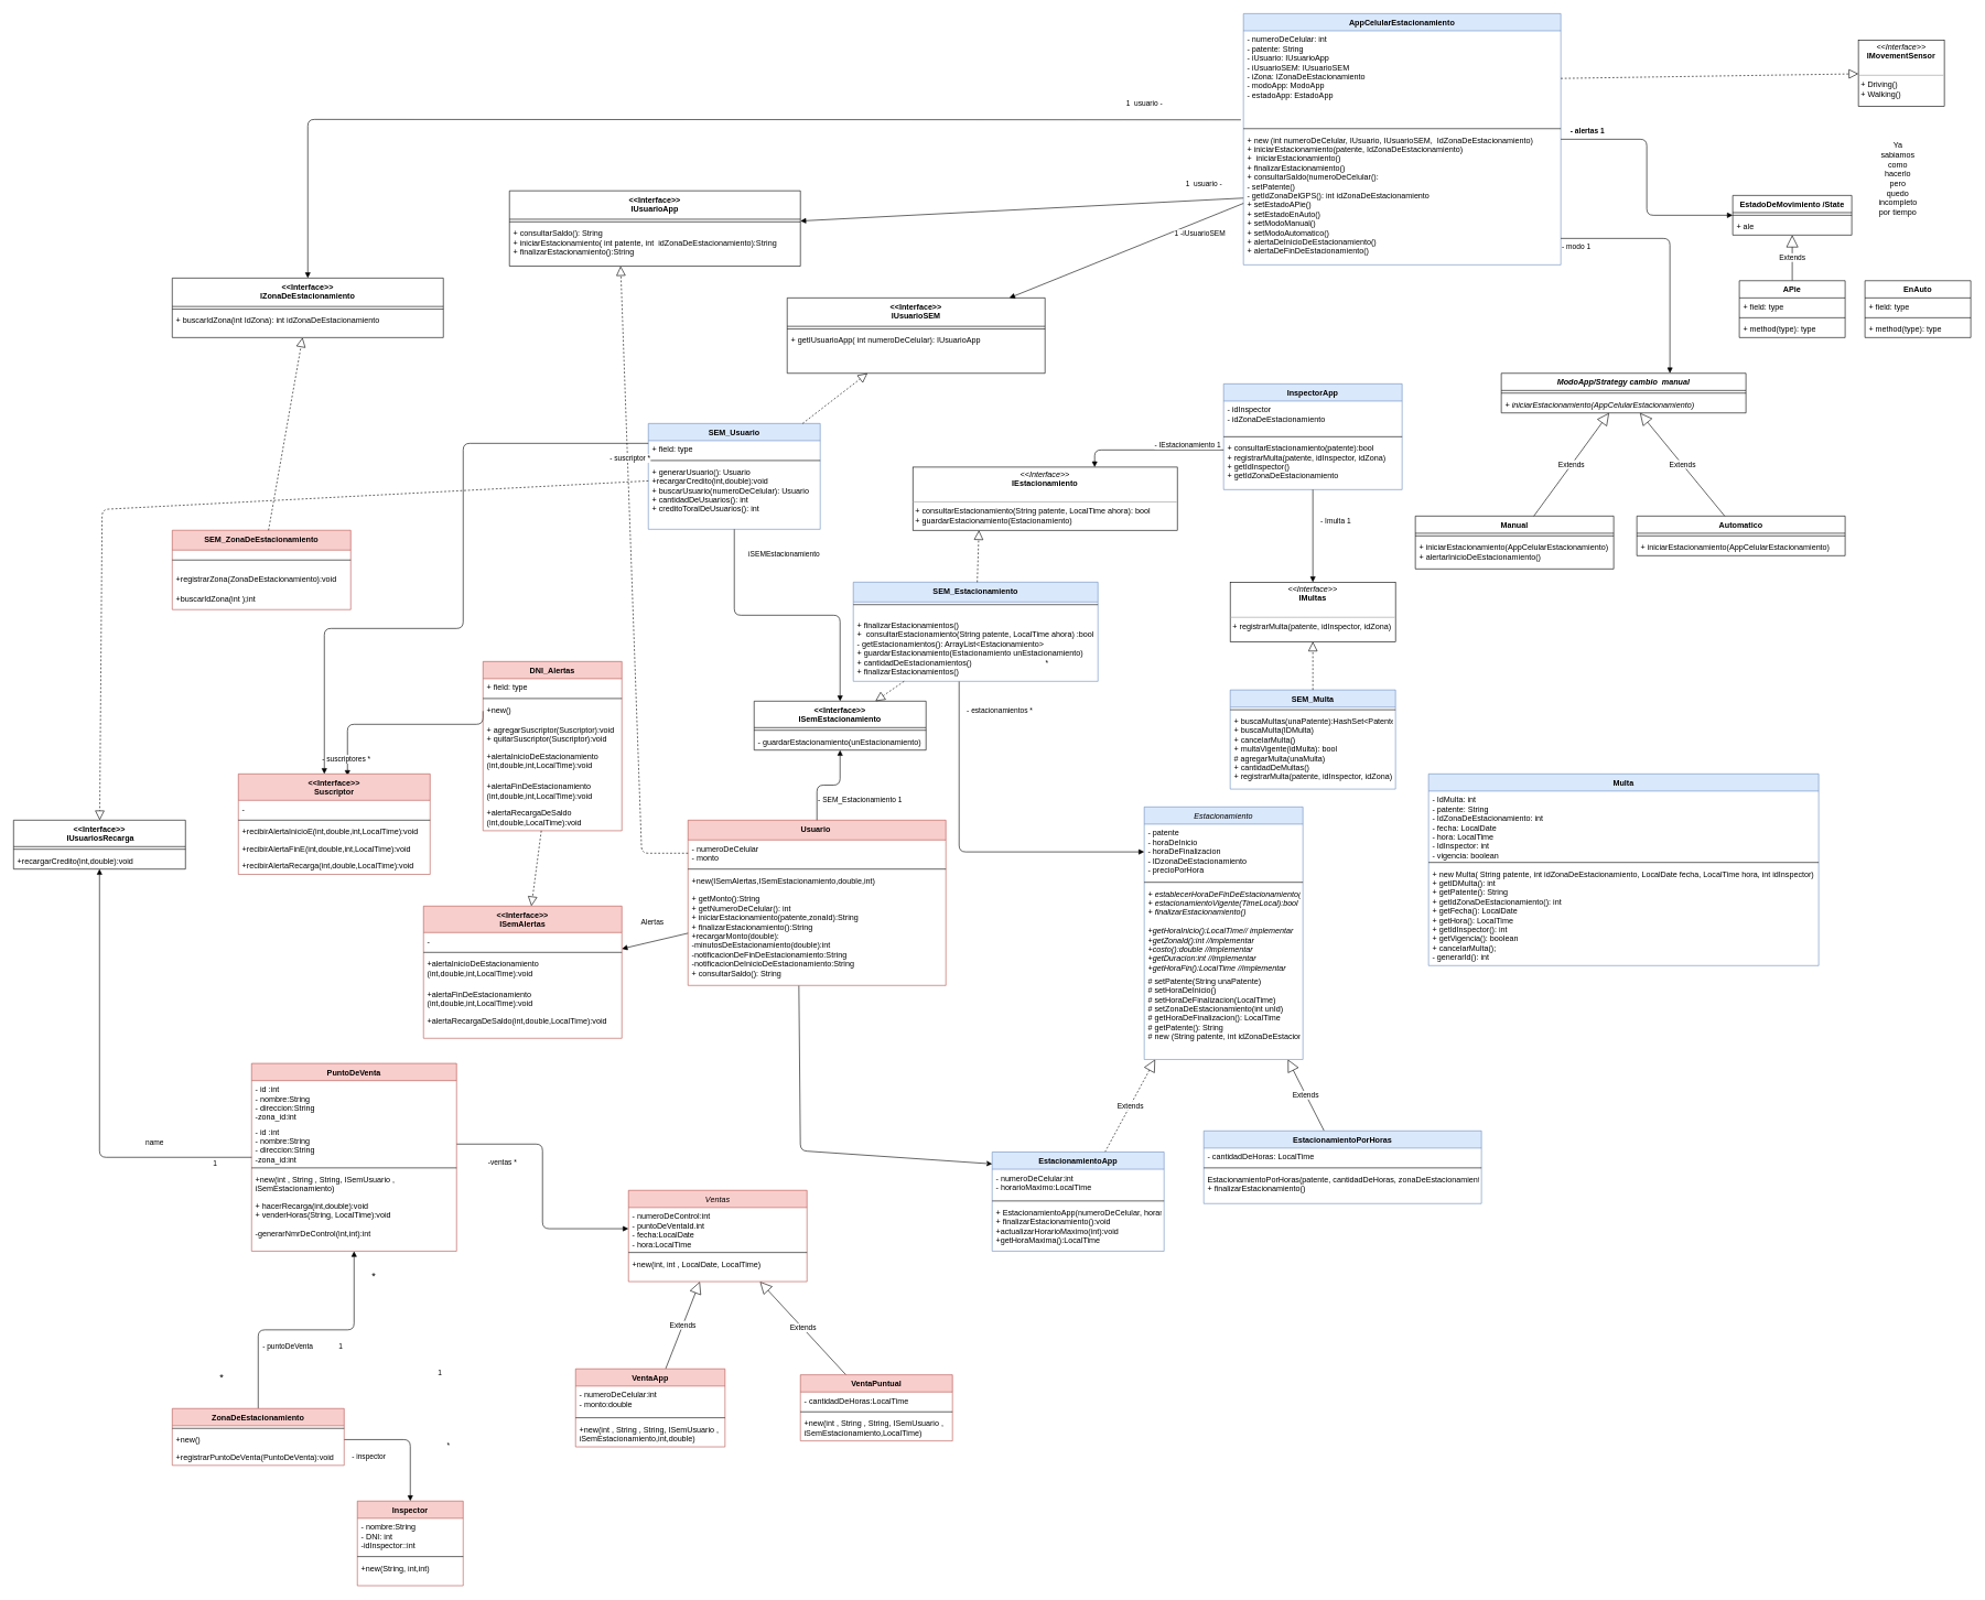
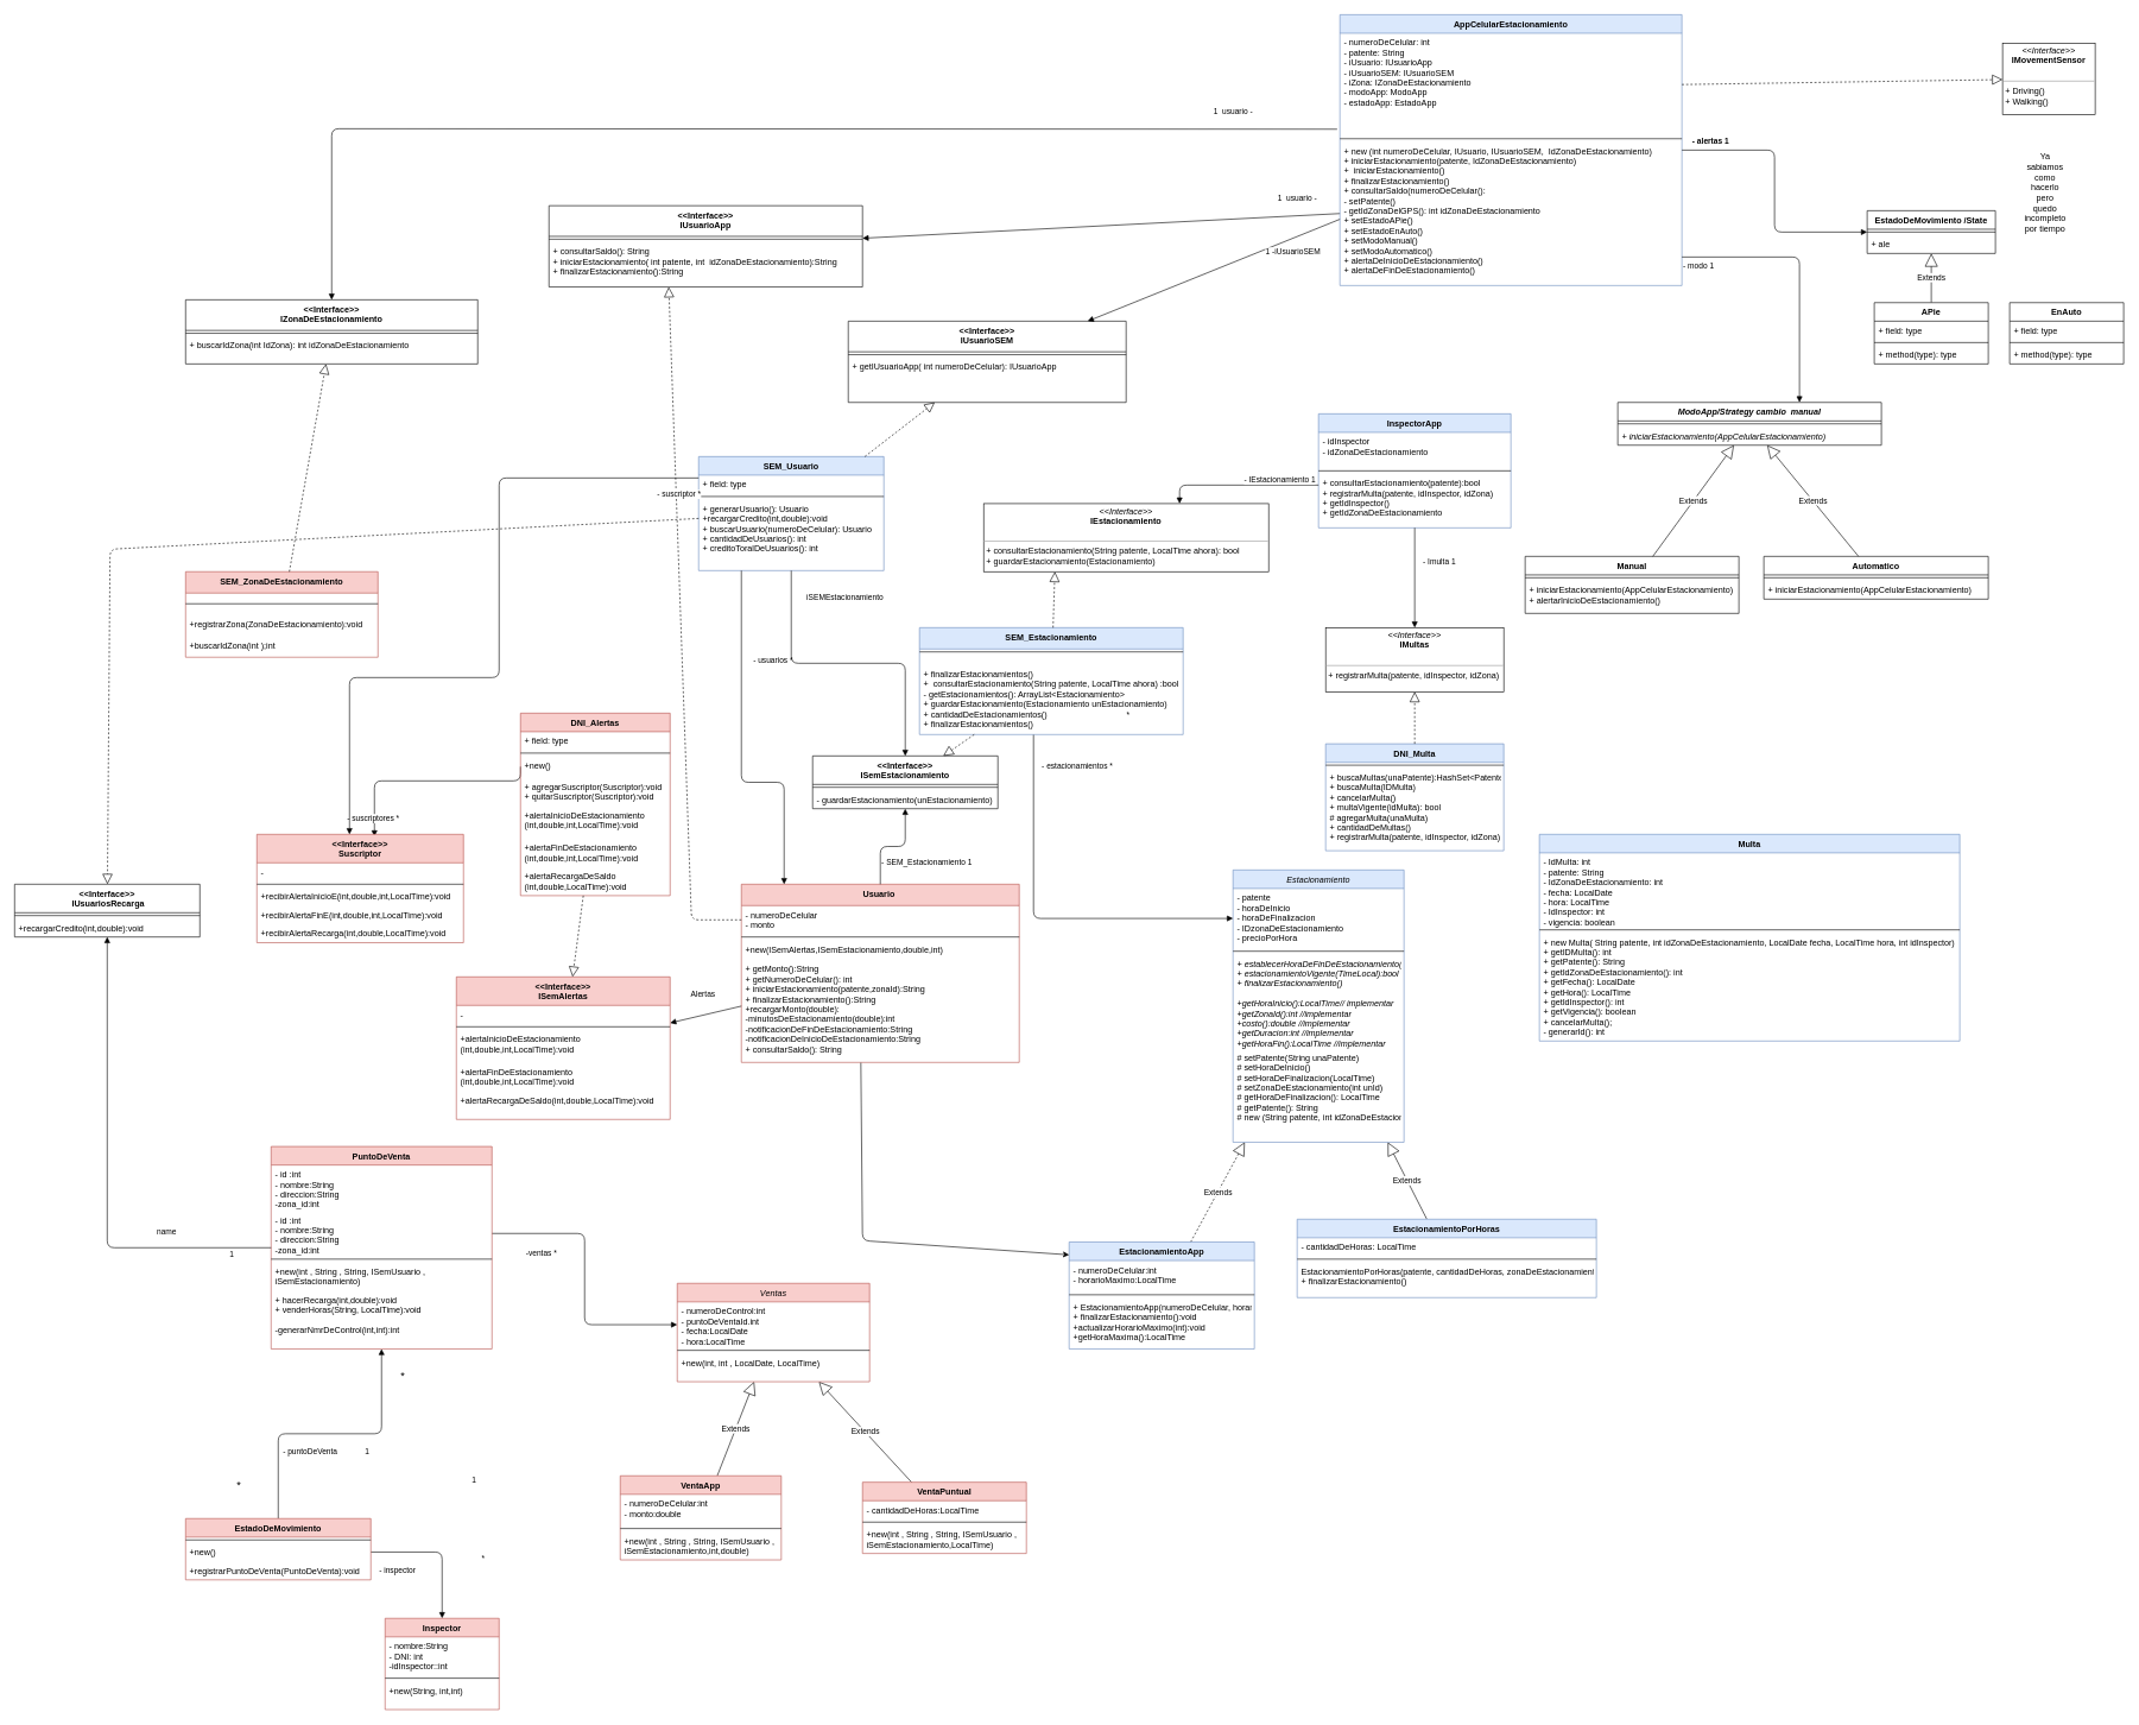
- <mxCell id="88" value="SEM_Multa" style="swimlane;fontStyle=1;align=center;verticalAlign=top;childLayout=stackLayout;horizontal=1;startSize=26;horizontalStack=0;resizeParent=1;resizeParentMax=0;resizeLast=0;collapsible=1;marginBottom=0;fillColor=#dae8fc;strokeColor=#6c8ebf;" parent="1" vertex="1"><mxGeometry x="1860" y="1043" width="250" height="150" as="geometry" /></mxCell>
+ <mxCell id="88" value="DNI_Multa" style="swimlane;fontStyle=1;align=center;verticalAlign=top;childLayout=stackLayout;horizontal=1;startSize=26;horizontalStack=0;resizeParent=1;resizeParentMax=0;resizeLast=0;collapsible=1;marginBottom=0;fillColor=#dae8fc;strokeColor=#6c8ebf;" parent="1" vertex="1"><mxGeometry x="1860" y="1043" width="250" height="150" as="geometry" /></mxCell>
+ <mxCell id="137" value="- usuarios *" style="endArrow=block;endFill=1;html=1;edgeStyle=orthogonalEdgeStyle;align=left;verticalAlign=top;" parent="1" source="58" target="44" edge="1"><mxGeometry x="-0.189" y="91" relative="1" as="geometry"><mxPoint x="1090" y="1100" as="sourcePoint" /><mxPoint x="1380" y="1100" as="targetPoint" /><Array as="points"><mxPoint x="1040" y="1097" /><mxPoint x="1100" y="1097" /></Array><mxPoint x="-76" y="-90" as="offset" /></mxGeometry></mxCell>
- <mxCell id="138" value="ZonaDeEstacionamiento" style="swimlane;fontStyle=1;align=center;verticalAlign=top;childLayout=stackLayout;horizontal=1;startSize=26;horizontalStack=0;resizeParent=1;resizeParentMax=0;resizeLast=0;collapsible=1;marginBottom=0;fillColor=#f8cecc;strokeColor=#b85450;" parent="1" vertex="1"><mxGeometry x="260" y="2130" width="260" height="86" as="geometry" /></mxCell>
+ <mxCell id="138" value="EstadoDeMovimiento" style="swimlane;fontStyle=1;align=center;verticalAlign=top;childLayout=stackLayout;horizontal=1;startSize=26;horizontalStack=0;resizeParent=1;resizeParentMax=0;resizeLast=0;collapsible=1;marginBottom=0;fillColor=#f8cecc;strokeColor=#b85450;" parent="1" vertex="1"><mxGeometry x="260" y="2130" width="260" height="86" as="geometry" /></mxCell>
